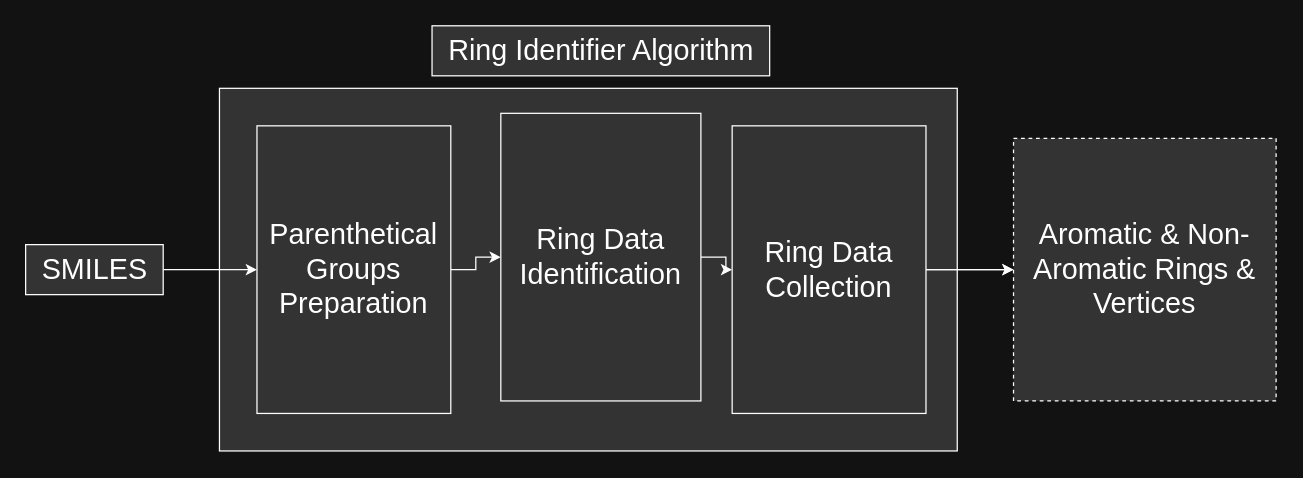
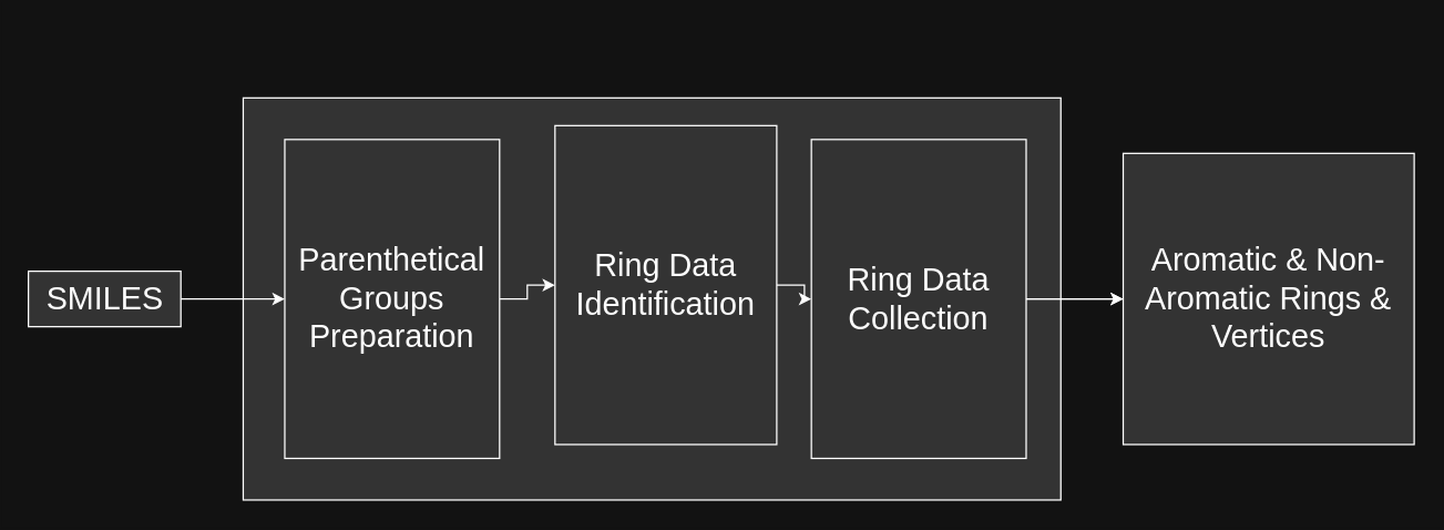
- <mxCell id="3" value="Ring Identifier Algorithm" style="text;html=1;align=center;verticalAlign=middle;resizable=0;points=[];autosize=1;strokeColor=#FFFFFF;fillColor=#333333;fontSize=23;fontColor=#FFFFFF;labelBorderColor=none;labelBackgroundColor=none;" parent="1" vertex="1"><mxGeometry x="345" y="20" width="270" height="40" as="geometry" /></mxCell>
- <mxCell id="13" value="Aromatic &amp;amp; Non-Aromatic Rings &amp;amp; Vertices" style="rounded=0;whiteSpace=wrap;html=1;fillColor=#333333;fontColor=#FFFFFF;labelBorderColor=none;labelBackgroundColor=none;strokeColor=#FFFFFF;fontSize=23;dashed=1;" parent="1" vertex="1"><mxGeometry x="810" y="110" width="210" height="210" as="geometry" /></mxCell>
+ <mxCell id="13" value="Aromatic &amp;amp; Non-Aromatic Rings &amp;amp; Vertices" style="rounded=0;whiteSpace=wrap;html=1;fillColor=#333333;fontColor=#FFFFFF;labelBorderColor=none;labelBackgroundColor=none;strokeColor=#FFFFFF;fontSize=23;" parent="1" vertex="1"><mxGeometry x="810" y="110" width="210" height="210" as="geometry" /></mxCell>
